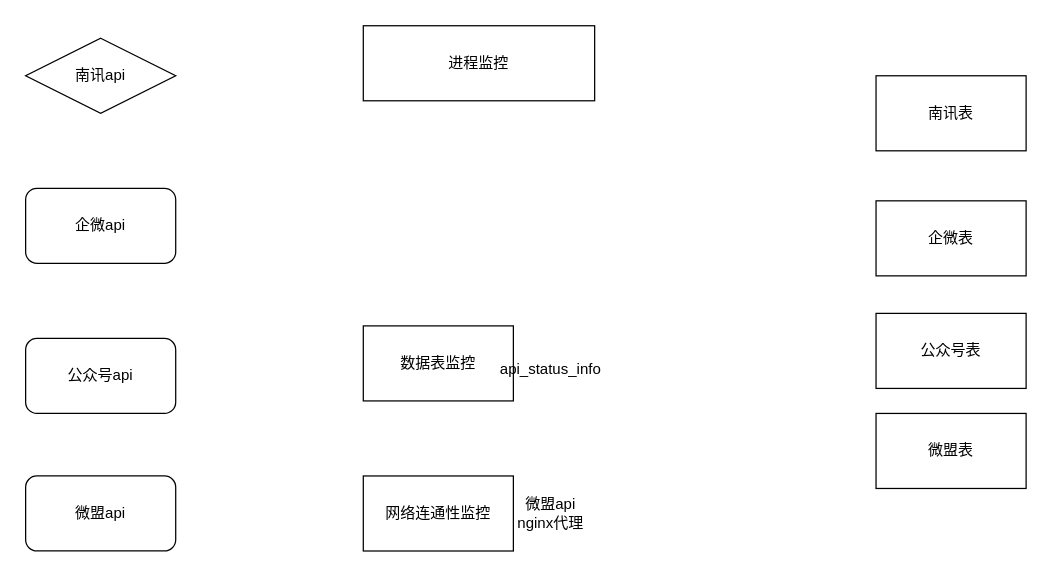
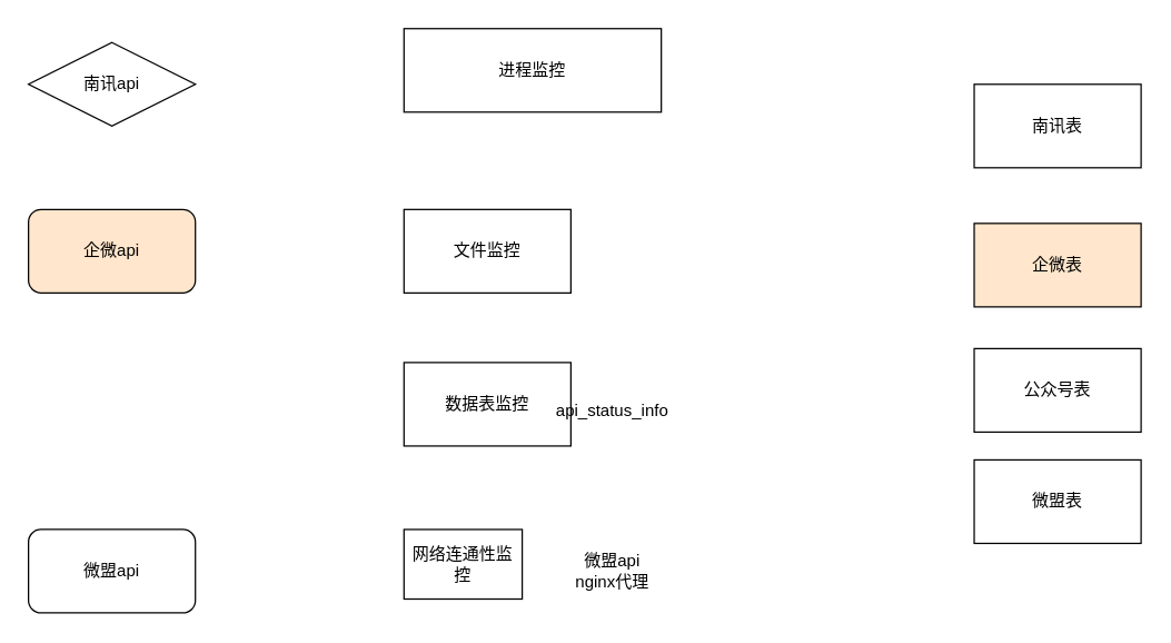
- <mxCell id="3" value="企微api" style="rounded=1;whiteSpace=wrap;html=1;" vertex="1" parent="1"><mxGeometry x="20" y="150" width="120" height="60" as="geometry" /></mxCell>
+ <mxCell id="3" value="企微api" style="rounded=1;whiteSpace=wrap;html=1;fillColor=#ffe6cc;" vertex="1" parent="1"><mxGeometry x="20" y="150" width="120" height="60" as="geometry" /></mxCell>
+ <mxCell id="7" value="文件监控" style="rounded=0;whiteSpace=wrap;html=1;" vertex="1" parent="1"><mxGeometry x="290" y="150" width="120" height="60" as="geometry" /></mxCell>
- <mxCell id="11" value="企微表" style="rounded=0;whiteSpace=wrap;html=1;" vertex="1" parent="1"><mxGeometry x="700" y="160" width="120" height="60" as="geometry" /></mxCell>
+ <mxCell id="11" value="企微表" style="rounded=0;whiteSpace=wrap;html=1;fillColor=#ffe6cc;" vertex="1" parent="1"><mxGeometry x="700" y="160" width="120" height="60" as="geometry" /></mxCell>
- <mxCell id="4" value="公众号api" style="rounded=1;whiteSpace=wrap;html=1;" vertex="1" parent="1"><mxGeometry x="20" y="270" width="120" height="60" as="geometry" /></mxCell>
- <mxCell id="9" value="网络连通性监控" style="rounded=0;whiteSpace=wrap;html=1;" vertex="1" parent="1"><mxGeometry x="290" y="380" width="120" height="60" as="geometry" /></mxCell>
+ <mxCell id="9" value="网络连通性监控" style="rounded=0;whiteSpace=wrap;html=1;" vertex="1" parent="1"><mxGeometry x="290" y="380" width="85" height="50" as="geometry" /></mxCell>
